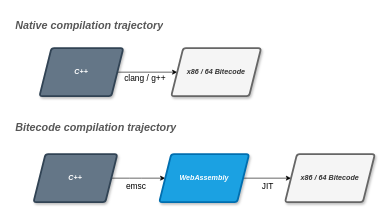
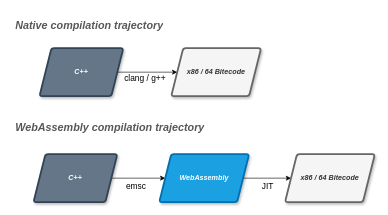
- <mxCell id="3" value="&lt;h1 style=&quot;font-size: 18px&quot;&gt;&lt;i&gt;&lt;font style=&quot;font-size: 18px&quot;&gt;Bitecode compilation trajectory&lt;br&gt;&lt;/font&gt;&lt;/i&gt;&lt;/h1&gt;&lt;div style=&quot;font-size: 18px&quot;&gt;&lt;i&gt;&lt;br&gt;&lt;/i&gt;&lt;/div&gt;" style="text;html=1;strokeColor=none;fillColor=none;spacing=5;spacingTop=-20;whiteSpace=wrap;overflow=hidden;fontColor=#575757;rounded=0;fontFamily=Helvetica;" parent="1" vertex="1"><mxGeometry x="20" y="200" width="545" height="35" as="geometry" /></mxCell>
+ <mxCell id="3" value="&lt;h1 style=&quot;font-size: 18px&quot;&gt;&lt;i&gt;&lt;font style=&quot;font-size: 18px&quot;&gt;WebAssembly compilation trajectory&lt;br&gt;&lt;/font&gt;&lt;/i&gt;&lt;/h1&gt;&lt;div style=&quot;font-size: 18px&quot;&gt;&lt;i&gt;&lt;br&gt;&lt;/i&gt;&lt;/div&gt;" style="text;html=1;strokeColor=none;fillColor=none;spacing=5;spacingTop=-20;whiteSpace=wrap;overflow=hidden;fontColor=#575757;rounded=0;fontFamily=Helvetica;" parent="1" vertex="1"><mxGeometry x="20" y="200" width="545" height="35" as="geometry" /></mxCell>
